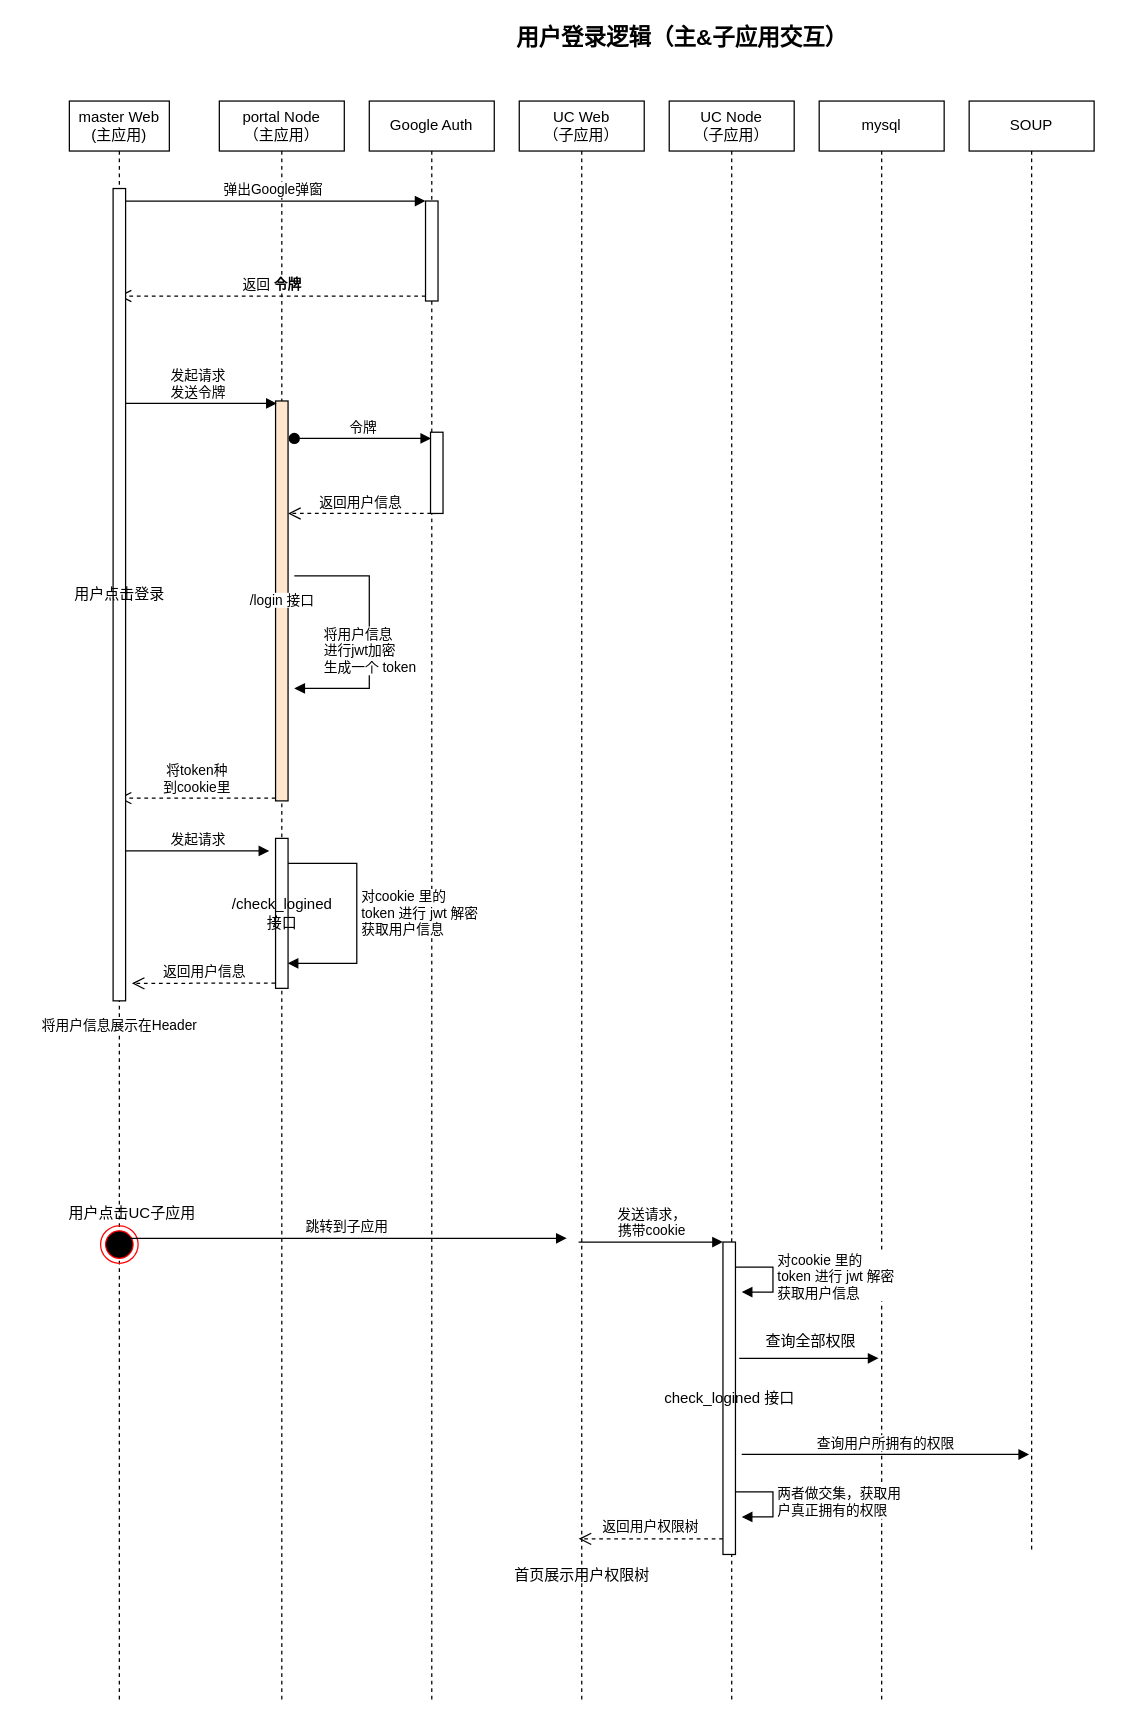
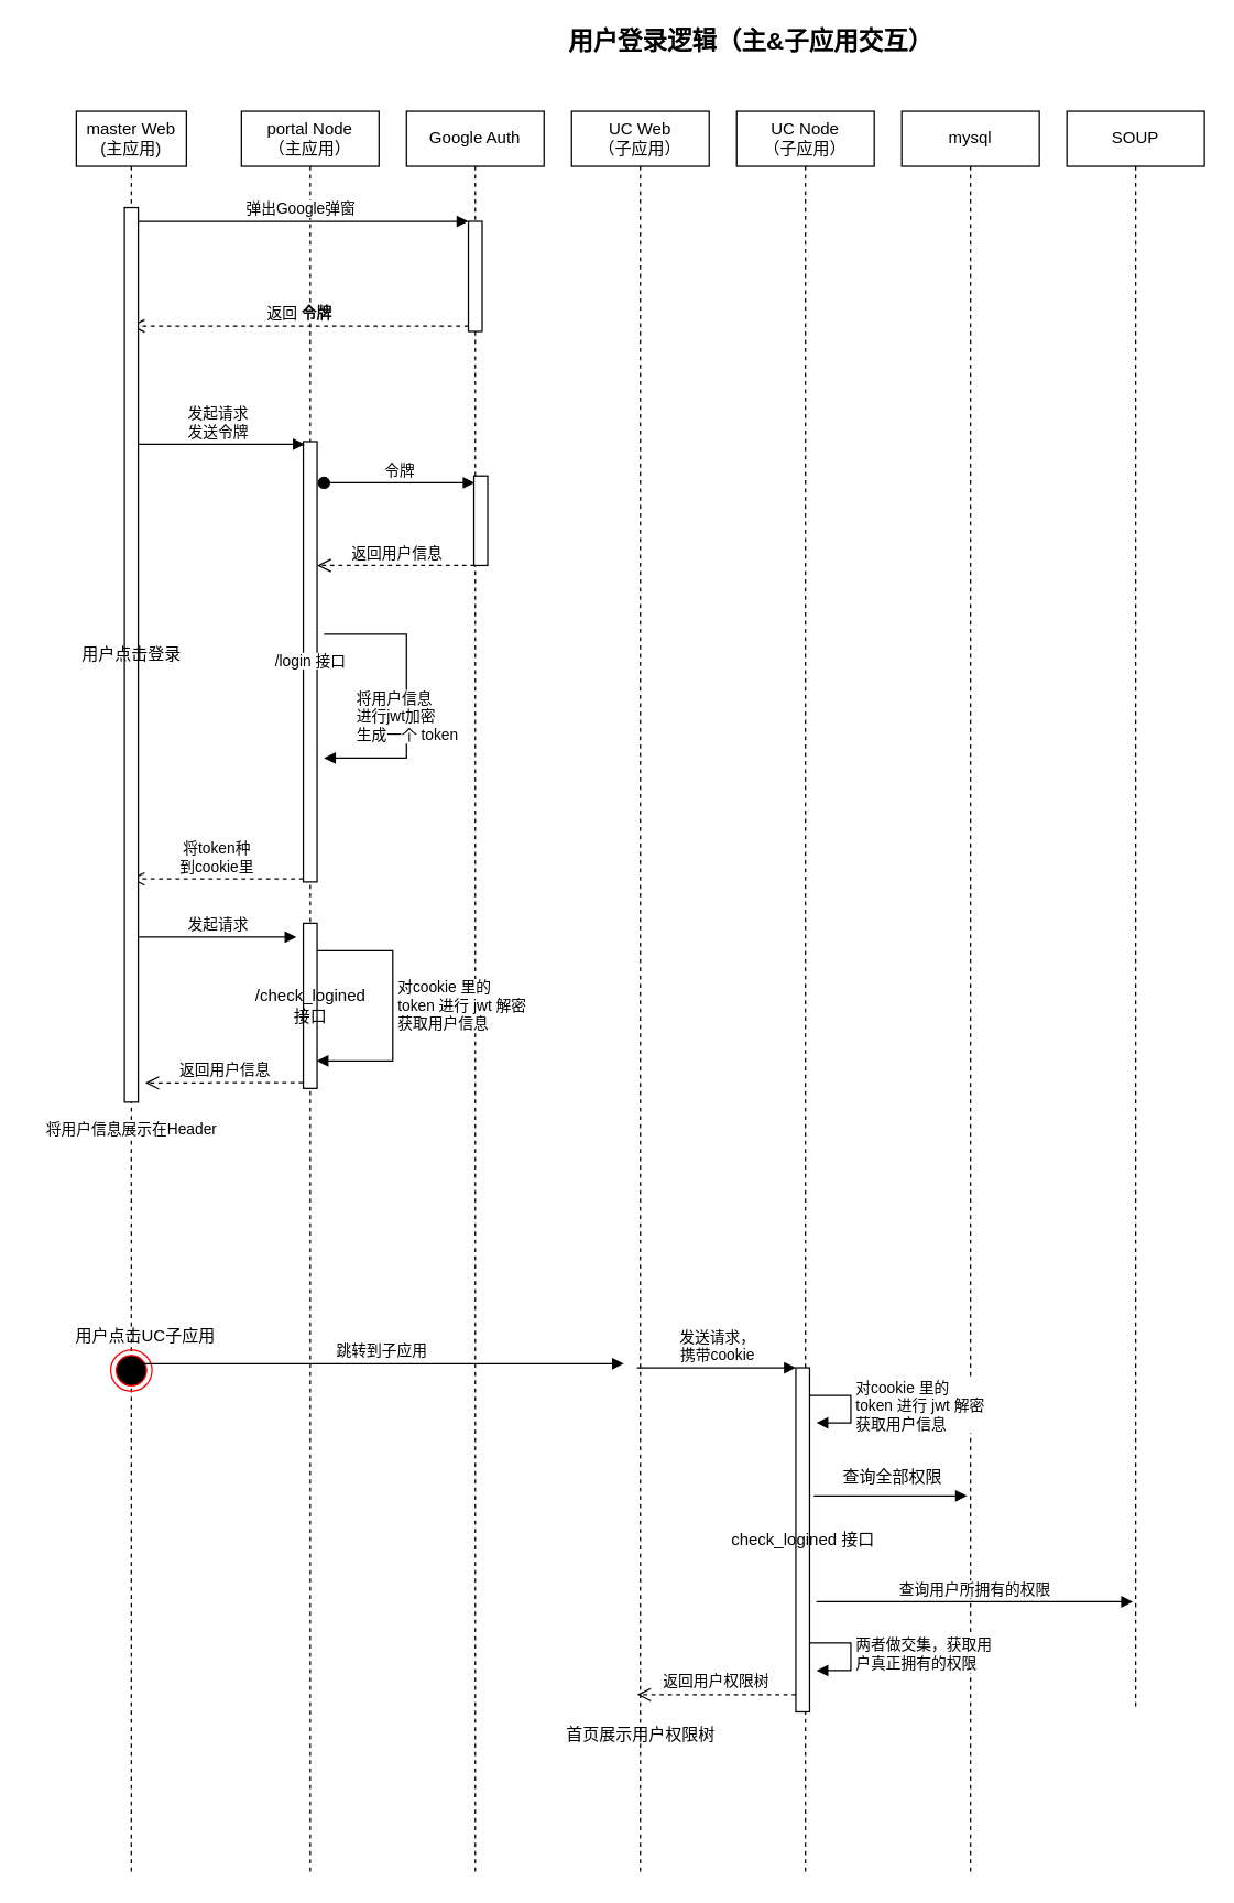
- <mxCell id="13" value="&lt;span style=&quot;font-size: 11px ; background-color: rgb(255 , 255 , 255)&quot;&gt;/login 接口&lt;/span&gt;" style="html=1;points=[];perimeter=orthogonalPerimeter;fillColor=#ffe6cc;" vertex="1" parent="1"><mxGeometry x="220" y="320" width="10" height="320" as="geometry" /></mxCell>
+ <mxCell id="13" value="&lt;span style=&quot;font-size: 11px ; background-color: rgb(255 , 255 , 255)&quot;&gt;/login 接口&lt;/span&gt;" style="html=1;points=[];perimeter=orthogonalPerimeter;" vertex="1" parent="1"><mxGeometry x="220" y="320" width="10" height="320" as="geometry" /></mxCell>
